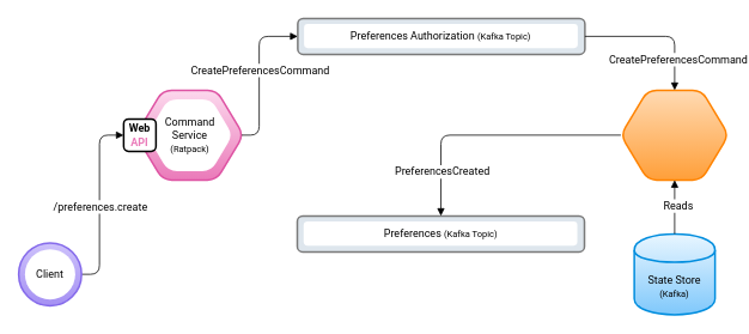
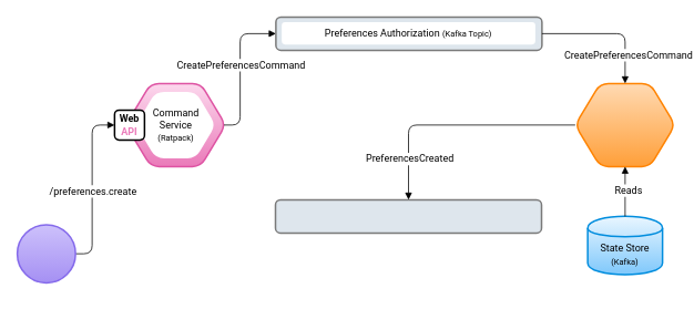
- <mxCell id="19" value="&lt;font face=&quot;Roboto&quot;&gt;Preferences&amp;nbsp;&lt;font style=&quot;font-size: 10px&quot;&gt;(Kafka Topic)&lt;/font&gt;&lt;/font&gt;" style="rounded=1;whiteSpace=wrap;html=1;strokeWidth=1;fillColor=#FFFFFF;gradientColor=none;dashed=1;perimeterSpacing=0;strokeColor=none;" vertex="1" parent="1"><mxGeometry x="337.5" y="246" width="305" height="27" as="geometry" /></mxCell>
- <mxCell id="11" value="&lt;font face=&quot;Roboto&quot;&gt;Client&lt;/font&gt;" style="ellipse;whiteSpace=wrap;html=1;aspect=fixed;rounded=1;shadow=0;comic=0;strokeColor=none;strokeWidth=1;fillColor=#FFF;gradientColor=none;" parent="1" vertex="1"><mxGeometry x="27" y="277" width="56" height="56" as="geometry" /></mxCell>
- <mxCell id="3" value="&lt;font face=&quot;Roboto&quot;&gt;State Store&lt;br&gt;&lt;font style=&quot;font-size: 10px&quot;&gt;(Kafka)&lt;/font&gt;&lt;/font&gt;" style="shape=cylinder;whiteSpace=wrap;html=1;boundedLbl=1;backgroundOutline=1;strokeWidth=2;fillColor=#E9F6FF;gradientColor=#7FC8FB;shadow=0;strokeColor=#008dde;" parent="1" vertex="1"><mxGeometry x="706" y="260" width="90" height="90" as="geometry" /></mxCell>
+ <mxCell id="3" value="&lt;font face=&quot;Roboto&quot;&gt;State Store&lt;br&gt;&lt;font style=&quot;font-size: 10px&quot;&gt;(Kafka)&lt;/font&gt;&lt;/font&gt;" style="shape=cylinder;whiteSpace=wrap;html=1;boundedLbl=1;backgroundOutline=1;strokeWidth=2;fillColor=#E9F6FF;gradientColor=#7FC8FB;shadow=0;strokeColor=#008dde;" parent="1" vertex="1"><mxGeometry x="706" y="260" width="90" height="70" as="geometry" /></mxCell>
